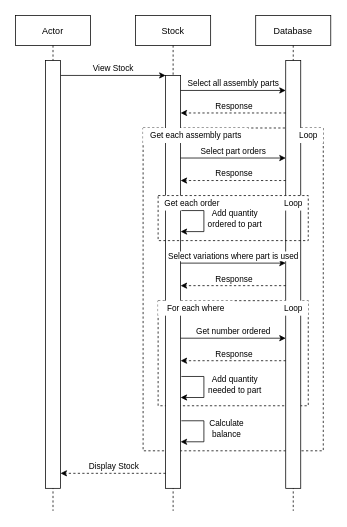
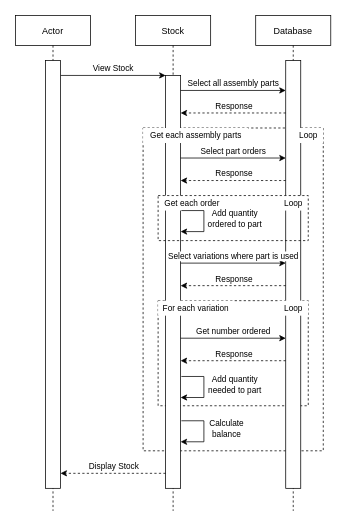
- <mxCell id="31" value="&lt;font style=&quot;font-size: 11px&quot;&gt;For each where&lt;/font&gt;" style="text;html=1;align=center;verticalAlign=middle;resizable=0;points=[];autosize=1;fontSize=9;fillColor=#ffffff;" vertex="1" parent="1"><mxGeometry x="210" y="400" width="100" height="20" as="geometry" /></mxCell>
+ <mxCell id="31" value="&lt;font style=&quot;font-size: 11px&quot;&gt;For each variation&lt;/font&gt;" style="text;html=1;align=center;verticalAlign=middle;resizable=0;points=[];autosize=1;fontSize=9;fillColor=#ffffff;" vertex="1" parent="1"><mxGeometry x="210" y="400" width="100" height="20" as="geometry" /></mxCell>
